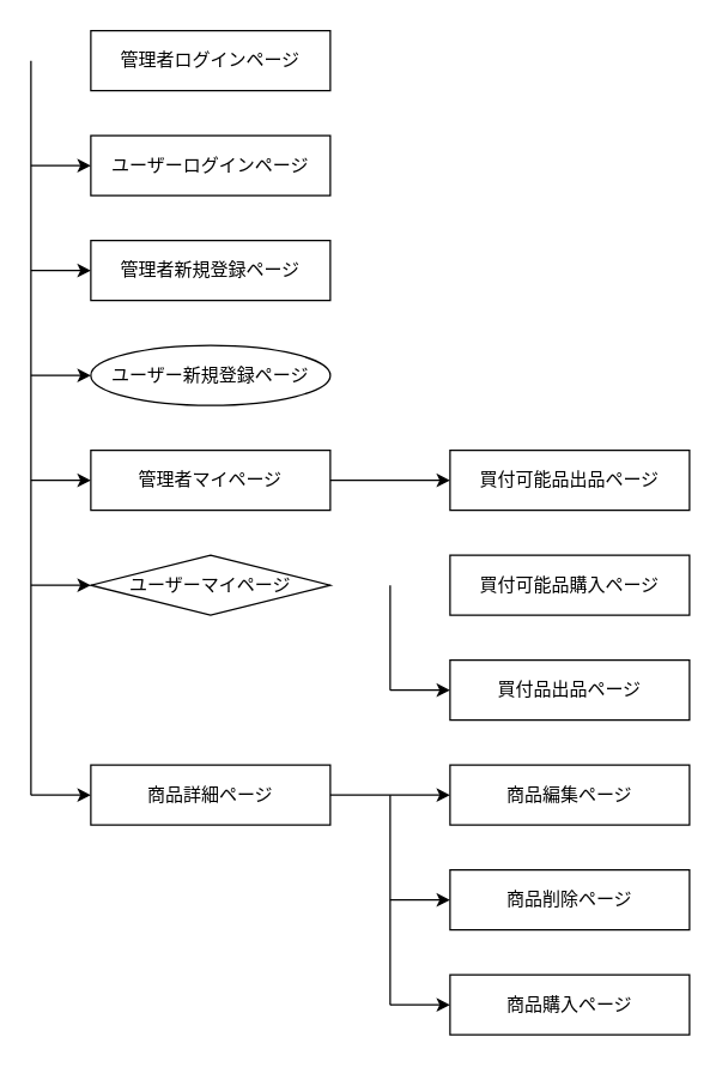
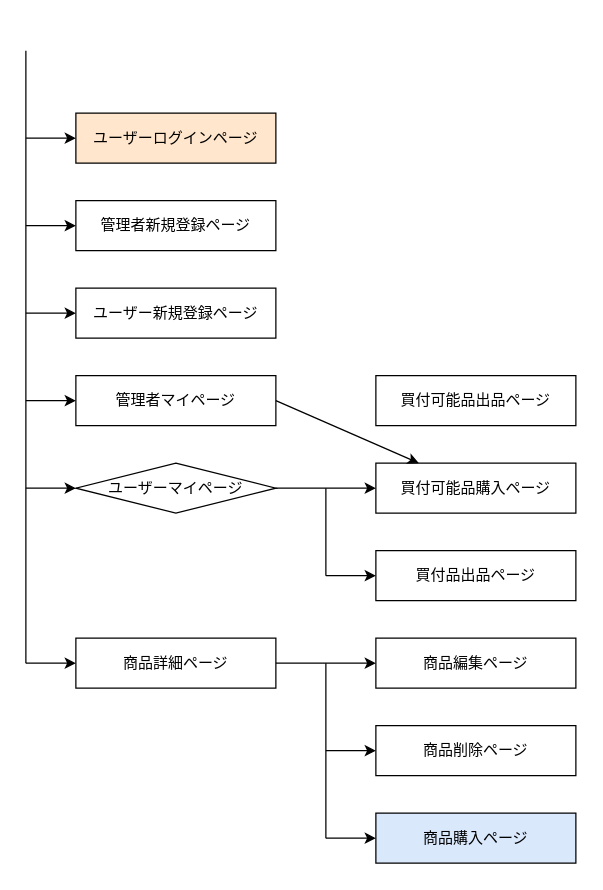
- <mxCell id="3" value="管理者ログインページ" style="whiteSpace=wrap;html=1;align=center;" vertex="1" parent="1"><mxGeometry x="60" y="20" width="160" height="40" as="geometry" /></mxCell>
- <mxCell id="4" value="ユーザーログインページ" style="whiteSpace=wrap;html=1;align=center;" vertex="1" parent="1"><mxGeometry x="60" y="90" width="160" height="40" as="geometry" /></mxCell>
+ <mxCell id="4" value="ユーザーログインページ" style="whiteSpace=wrap;html=1;align=center;fillColor=#ffe6cc;" vertex="1" parent="1"><mxGeometry x="60" y="90" width="160" height="40" as="geometry" /></mxCell>
- <mxCell id="6" value="ユーザー新規登録ページ" style="ellipse;whiteSpace=wrap;html=1;align=center;" vertex="1" parent="1"><mxGeometry x="60" y="230" width="160" height="40" as="geometry" /></mxCell>
+ <mxCell id="6" value="ユーザー新規登録ページ" style="whiteSpace=wrap;html=1;align=center;" vertex="1" parent="1"><mxGeometry x="60" y="230" width="160" height="40" as="geometry" /></mxCell>
- <mxCell id="22" value="" style="edgeStyle=none;html=1;exitX=1;exitY=0.5;exitDx=0;exitDy=0;entryX=0;entryY=0.5;entryDx=0;entryDy=0;" edge="1" parent="1" source="7" target="10"><mxGeometry relative="1" as="geometry"><mxPoint x="230" y="330" as="sourcePoint" /><mxPoint x="270" y="330" as="targetPoint" /></mxGeometry></mxCell>
+ <mxCell id="22" value="" style="edgeStyle=none;html=1;exitX=1;exitY=0.5;exitDx=0;exitDy=0;" edge="1" parent="1" source="7" target="11"><mxGeometry relative="1" as="geometry"><mxPoint x="230" y="330" as="sourcePoint" /><mxPoint x="270" y="330" as="targetPoint" /></mxGeometry></mxCell>
+ <mxCell id="23" value="" style="edgeStyle=none;html=1;exitX=1;exitY=0.5;exitDx=0;exitDy=0;entryX=0;entryY=0.5;entryDx=0;entryDy=0;" edge="1" parent="1" source="8" target="11"><mxGeometry relative="1" as="geometry"><mxPoint x="250" y="400" as="sourcePoint" /><mxPoint x="290" y="400" as="targetPoint" /></mxGeometry></mxCell>
- <mxCell id="14" value="商品購入ページ" style="whiteSpace=wrap;html=1;align=center;" vertex="1" parent="1"><mxGeometry x="300" y="650" width="160" height="40" as="geometry" /></mxCell>
+ <mxCell id="14" value="商品購入ページ" style="whiteSpace=wrap;html=1;align=center;fillColor=#dae8fc;" vertex="1" parent="1"><mxGeometry x="300" y="650" width="160" height="40" as="geometry" /></mxCell>
